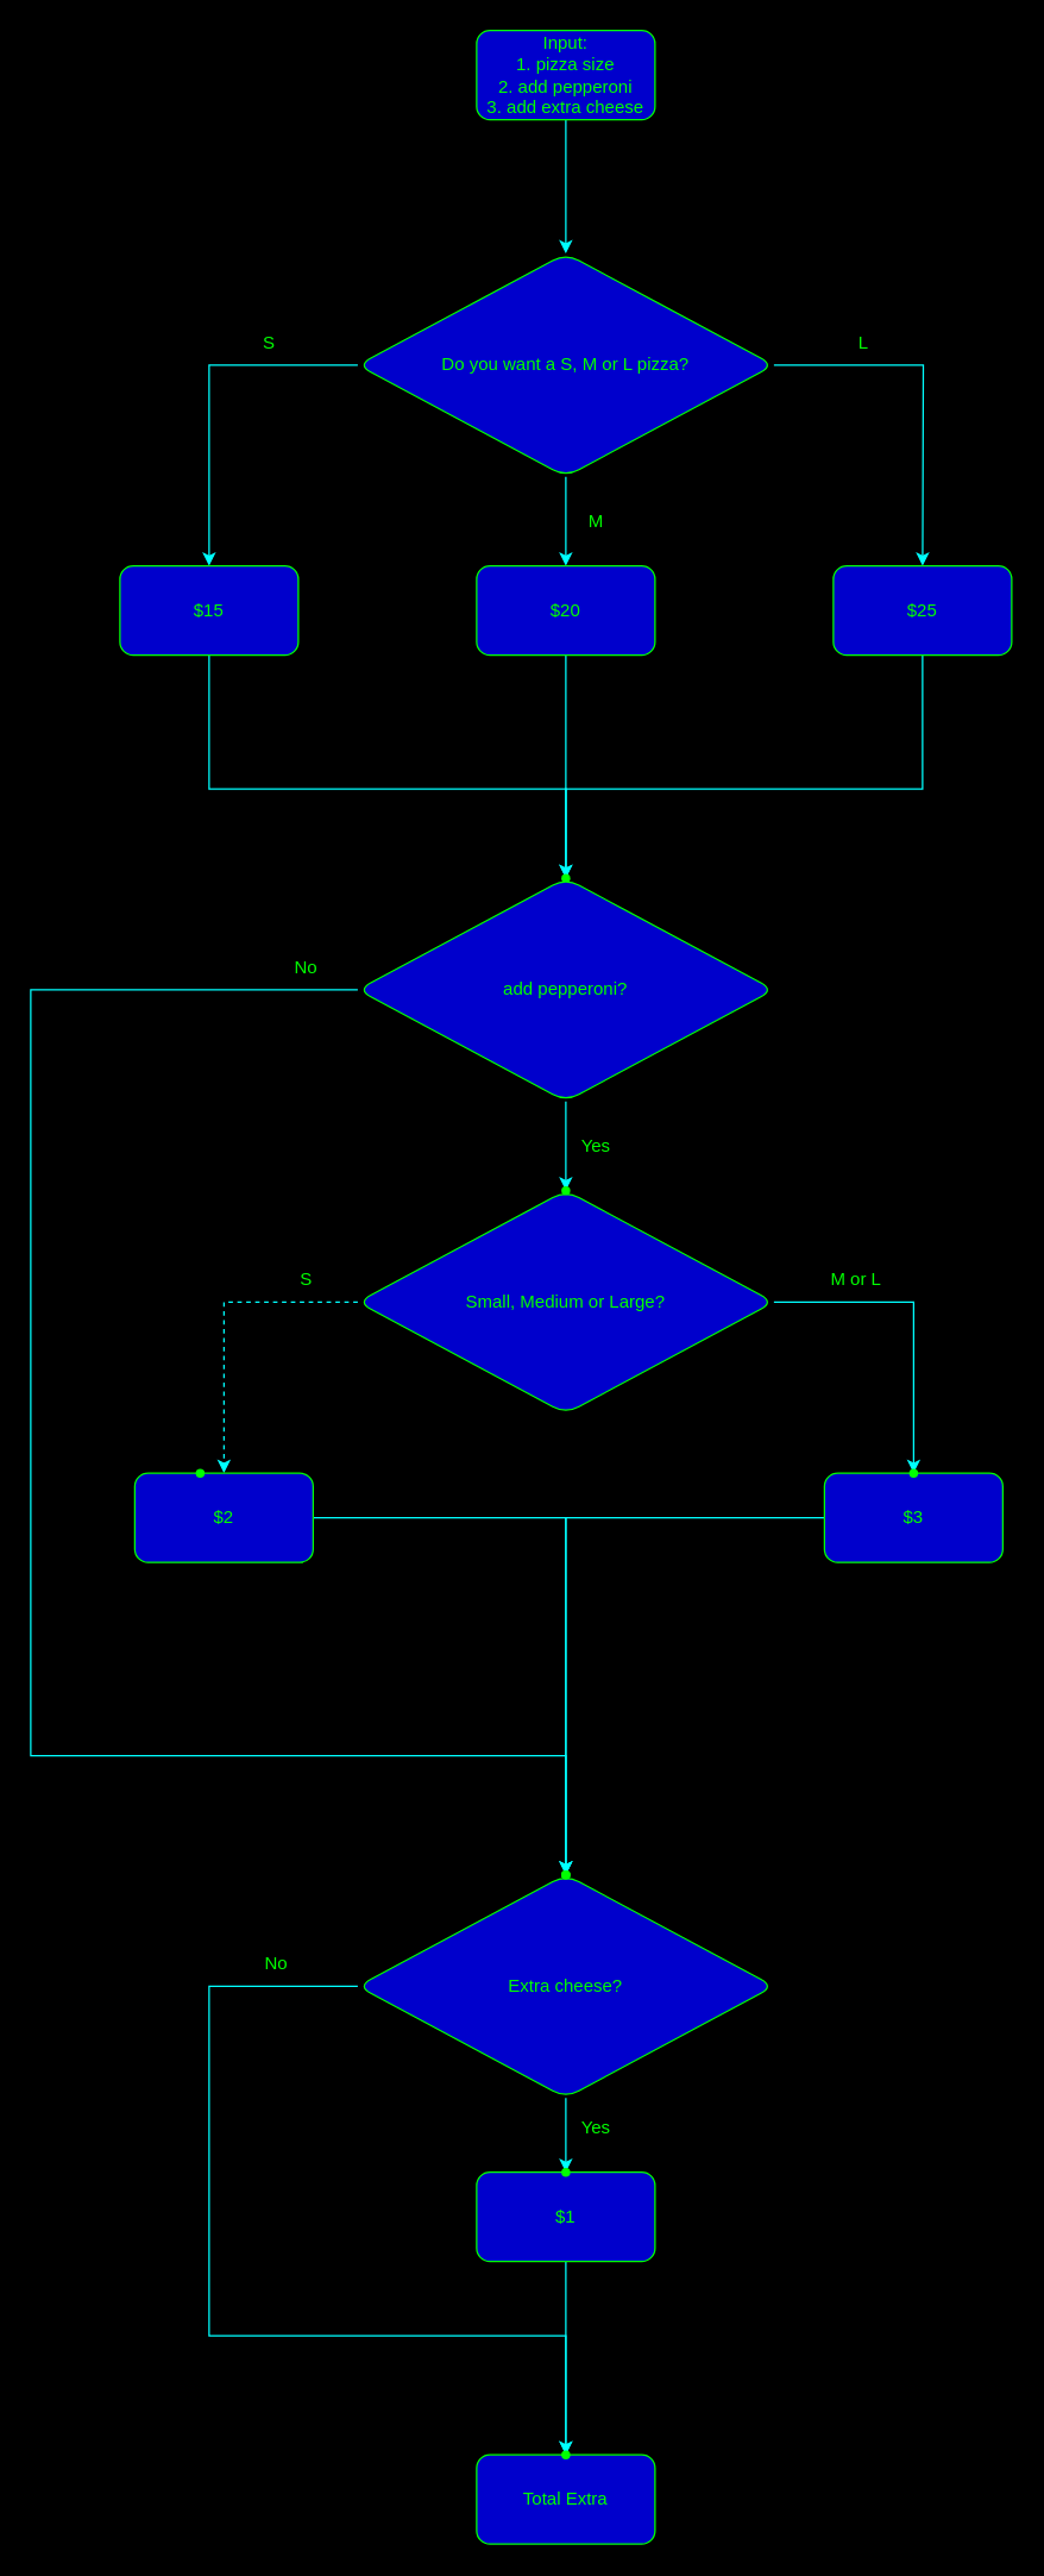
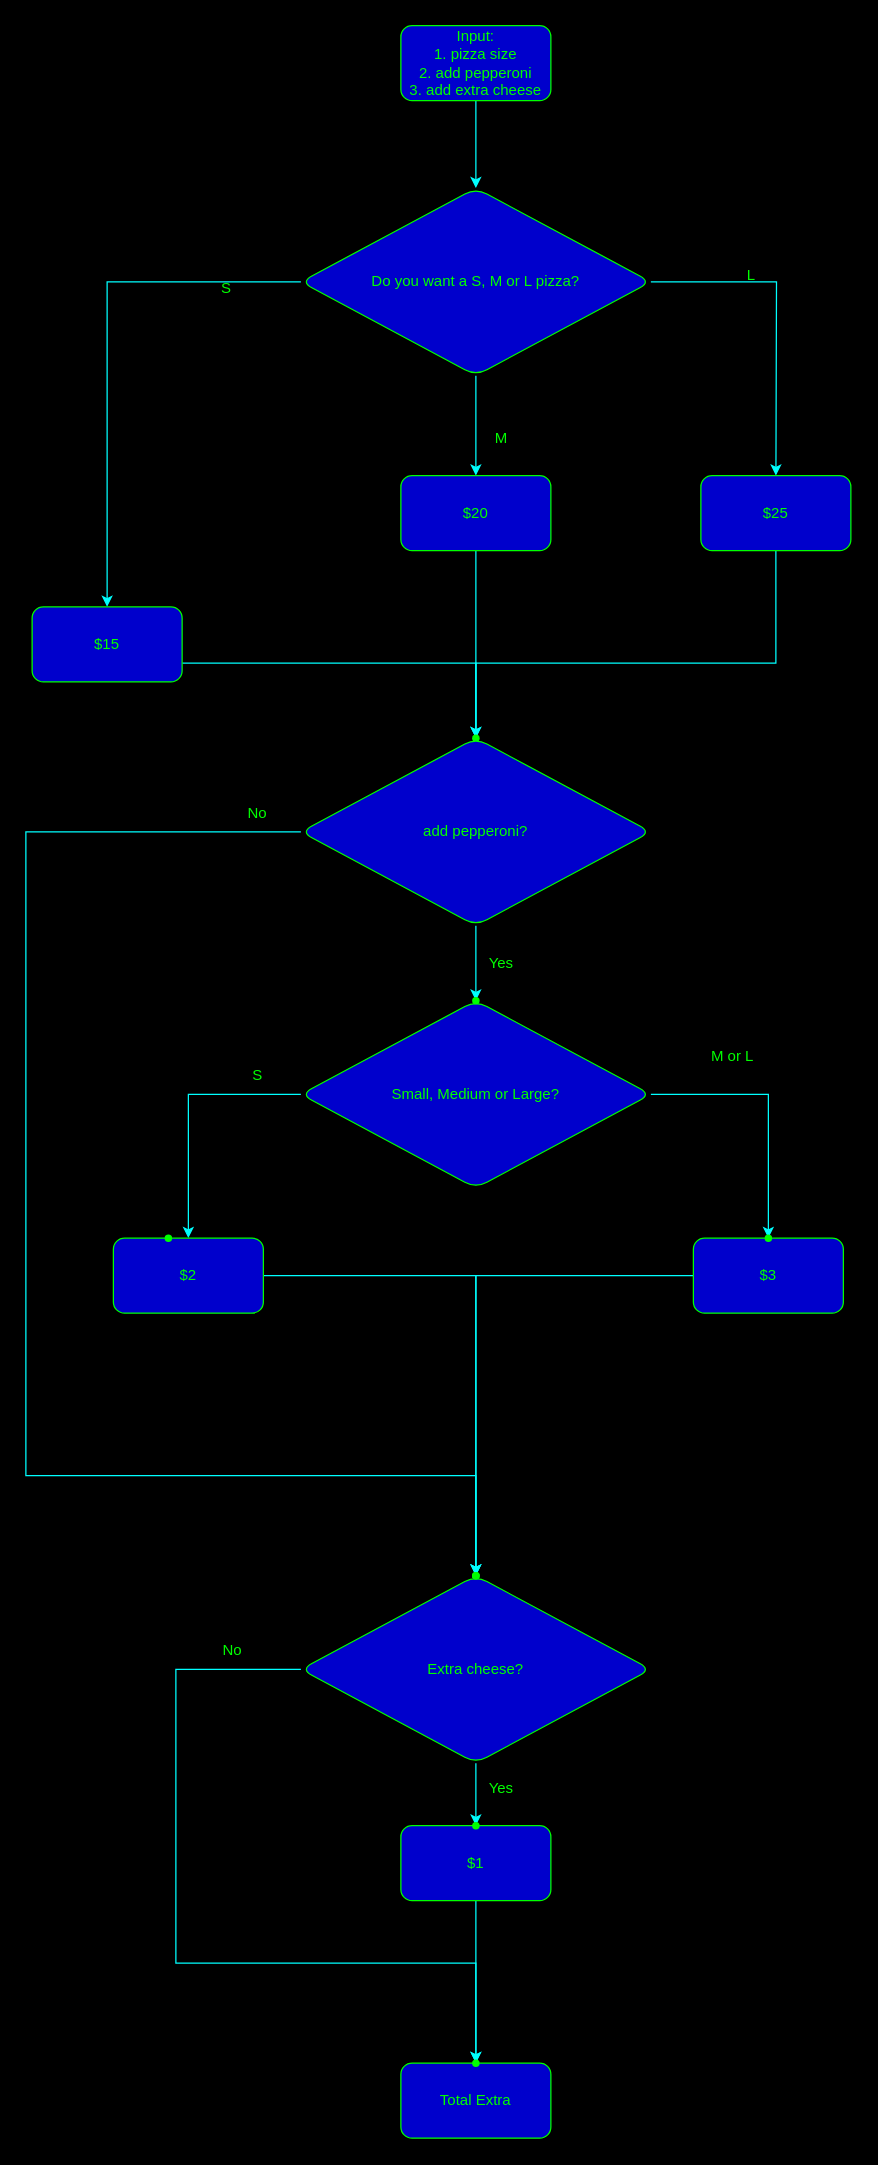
- <mxCell id="12" value="L" style="text;html=1;align=center;verticalAlign=middle;resizable=0;points=[];autosize=1;strokeColor=none;fillColor=none;fontColor=#00FF00;" vertex="1" parent="1"><mxGeometry x="570" y="220" width="20" height="20" as="geometry" /></mxCell>
+ <mxCell id="12" value="L" style="text;html=1;align=center;verticalAlign=middle;resizable=0;points=[];autosize=1;strokeColor=none;fillColor=none;fontColor=#00FF00;" vertex="1" parent="1"><mxGeometry x="590" y="210" width="20" height="20" as="geometry" /></mxCell>
- <mxCell id="7" value="&lt;font color=&quot;#00ff00&quot;&gt;Do you want a S, M or L pizza?&lt;/font&gt;" style="rhombus;whiteSpace=wrap;html=1;rounded=1;fillColor=#0000CC;strokeColor=#00FF00;" vertex="1" parent="1"><mxGeometry x="240" y="170" width="280" height="150" as="geometry" /></mxCell>
+ <mxCell id="7" value="&lt;font color=&quot;#00ff00&quot;&gt;Do you want a S, M or L pizza?&lt;/font&gt;" style="rhombus;whiteSpace=wrap;html=1;rounded=1;fillColor=#0000CC;strokeColor=#00FF00;" vertex="1" parent="1"><mxGeometry x="240" y="150" width="280" height="150" as="geometry" /></mxCell>
- <mxCell id="9" value="&lt;font color=&quot;#00ff00&quot;&gt;$15&lt;/font&gt;" style="whiteSpace=wrap;html=1;fillColor=#0000CC;strokeColor=#00FF00;rounded=1;" vertex="1" parent="1"><mxGeometry x="80" y="380" width="120" height="60" as="geometry" /></mxCell>
+ <mxCell id="9" value="&lt;font color=&quot;#00ff00&quot;&gt;$15&lt;/font&gt;" style="whiteSpace=wrap;html=1;fillColor=#0000CC;strokeColor=#00FF00;rounded=1;" vertex="1" parent="1"><mxGeometry x="25" y="485" width="120" height="60" as="geometry" /></mxCell>
- <mxCell id="29" value="M or L" style="text;html=1;align=center;verticalAlign=middle;resizable=0;points=[];autosize=1;strokeColor=none;fillColor=none;fontColor=#00FF00;" vertex="1" parent="1"><mxGeometry x="550" y="850" width="50" height="20" as="geometry" /></mxCell>
+ <mxCell id="29" value="M or L" style="text;html=1;align=center;verticalAlign=middle;resizable=0;points=[];autosize=1;strokeColor=none;fillColor=none;fontColor=#00FF00;" vertex="1" parent="1"><mxGeometry x="560" y="835" width="50" height="20" as="geometry" /></mxCell>
- <mxCell id="17" value="" style="edgeStyle=orthogonalEdgeStyle;rounded=0;orthogonalLoop=1;jettySize=auto;html=1;fontColor=#00FF00;strokeColor=#00FFFF;entryX=0.5;entryY=0;entryDx=0;entryDy=0;dashed=1;" edge="1" parent="1" source="19" target="25"><mxGeometry relative="1" as="geometry" /></mxCell>
+ <mxCell id="17" value="" style="edgeStyle=orthogonalEdgeStyle;rounded=0;orthogonalLoop=1;jettySize=auto;html=1;fontColor=#00FF00;strokeColor=#00FFFF;entryX=0.5;entryY=0;entryDx=0;entryDy=0;" edge="1" parent="1" source="19" target="25"><mxGeometry relative="1" as="geometry" /></mxCell>
